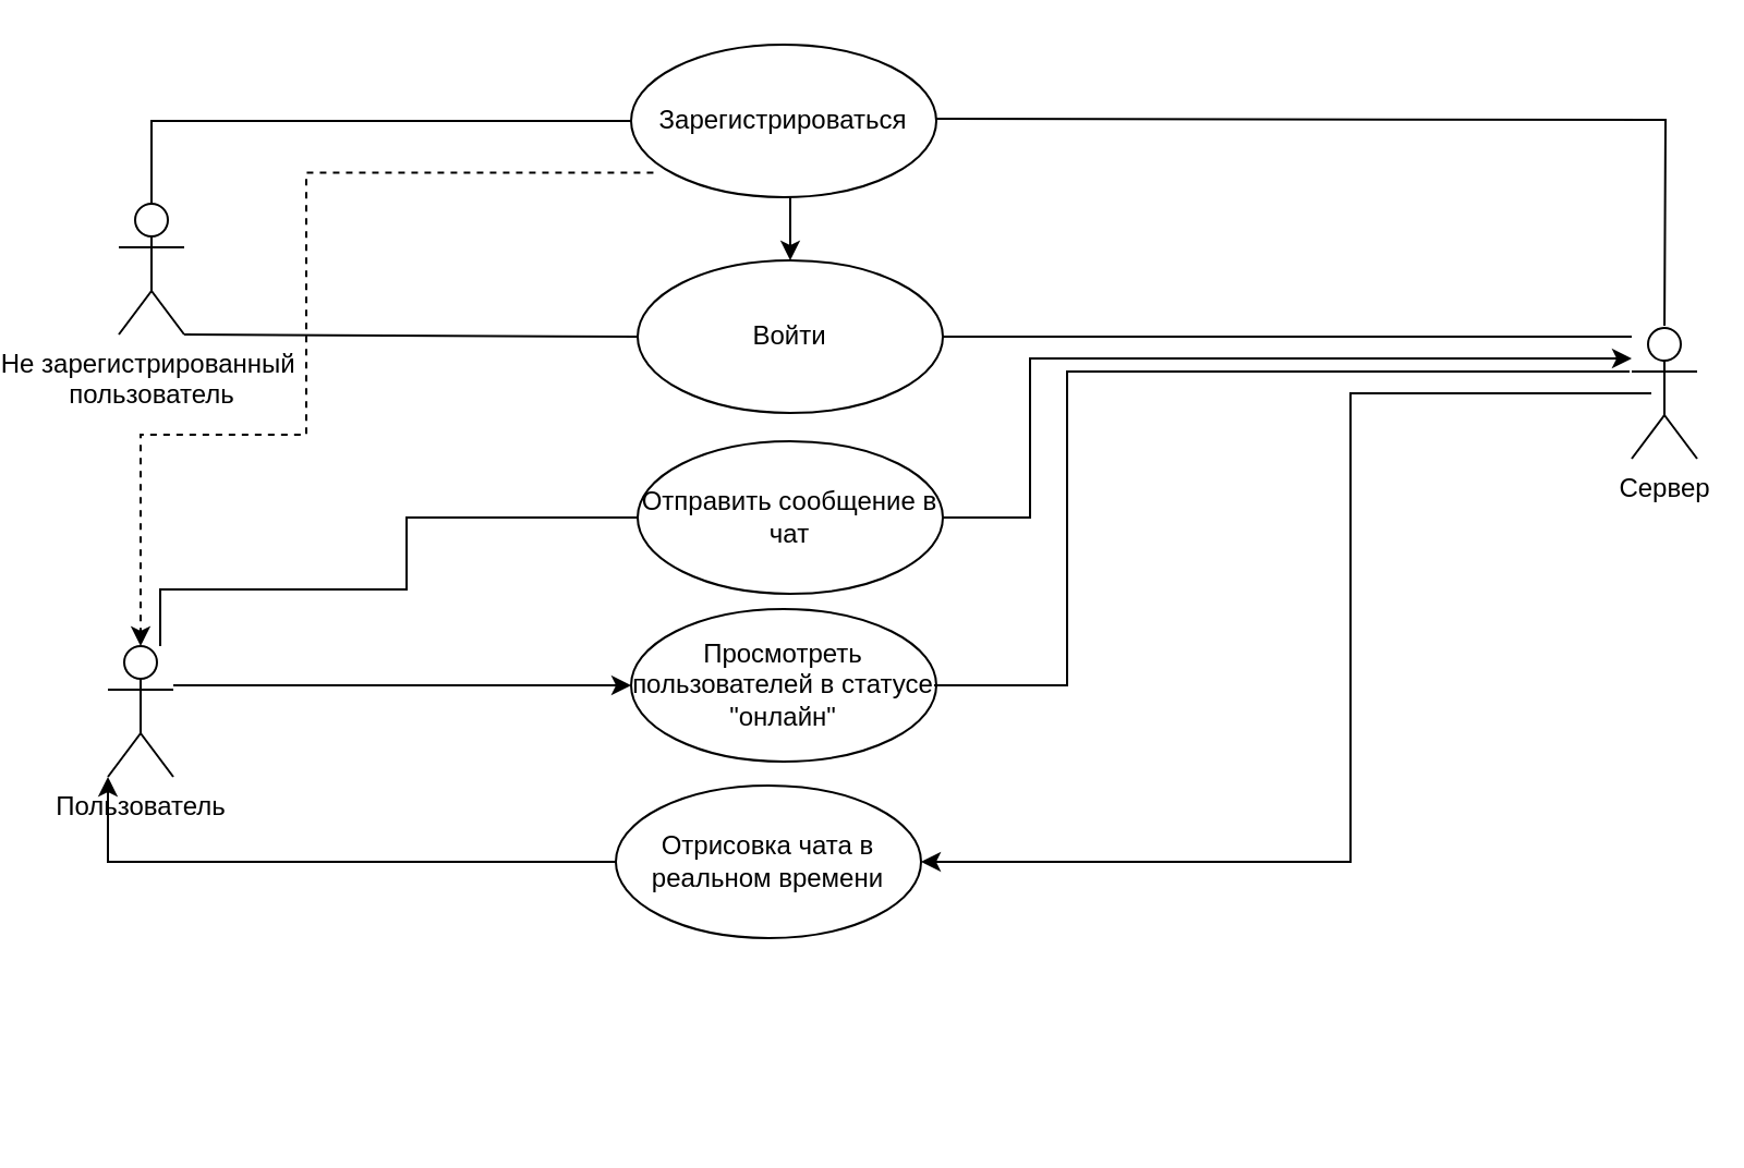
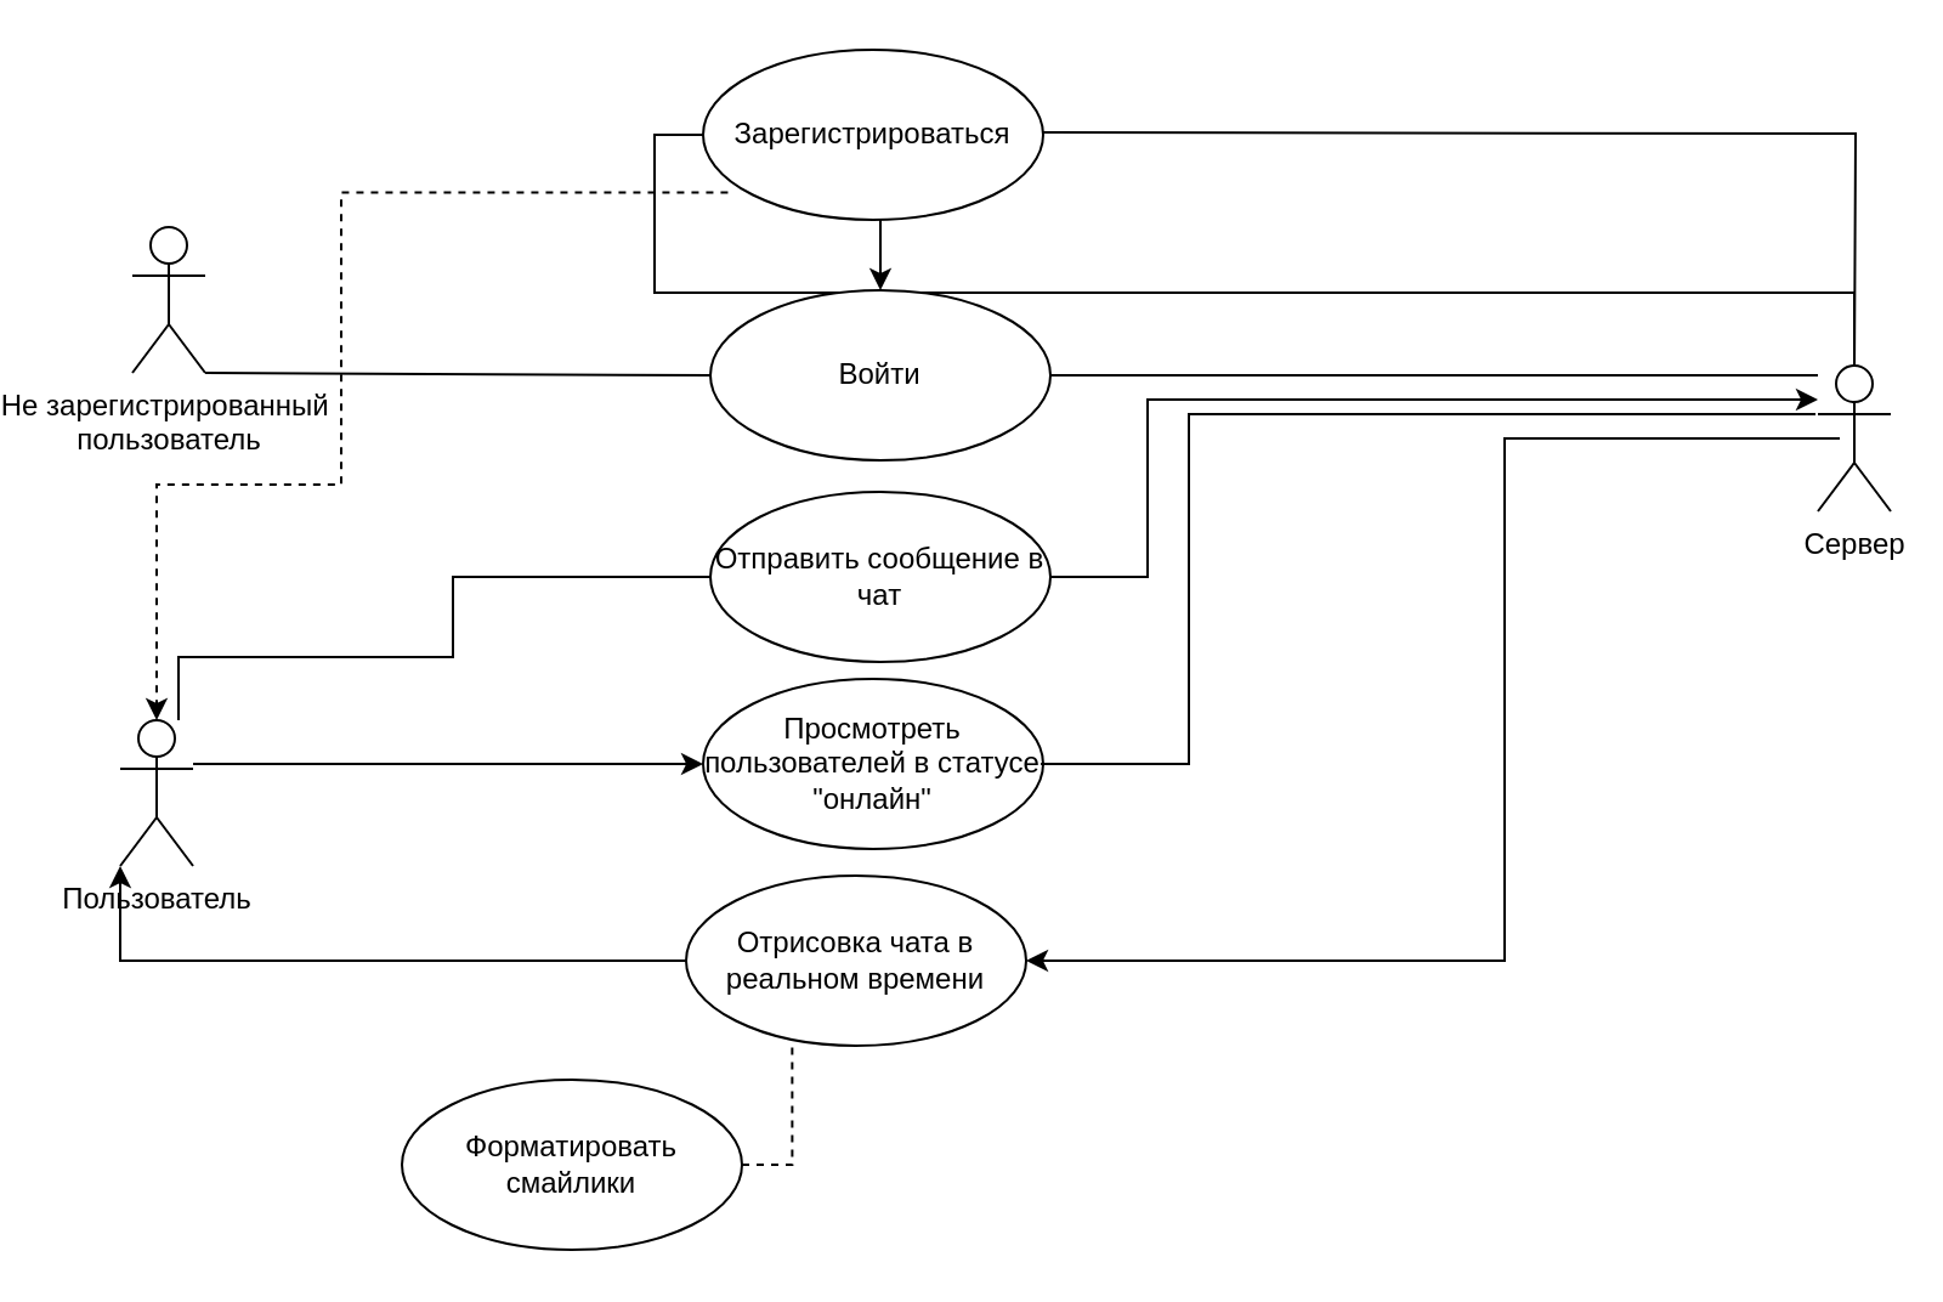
- <mxCell id="3" style="edgeStyle=orthogonalEdgeStyle;rounded=0;orthogonalLoop=1;jettySize=auto;html=1;exitX=0;exitY=0.5;exitDx=0;exitDy=0;endArrow=none;startFill=0;" edge="1" parent="1" source="6" target="2"><mxGeometry relative="1" as="geometry" /></mxCell>
+ <mxCell id="3" style="edgeStyle=orthogonalEdgeStyle;rounded=0;orthogonalLoop=1;jettySize=auto;html=1;exitX=0;exitY=0.5;exitDx=0;exitDy=0;endArrow=none;startFill=0;" edge="1" parent="1" source="6" target="7"><mxGeometry relative="1" as="geometry" /></mxCell>
+ <mxCell id="21" style="edgeStyle=orthogonalEdgeStyle;rounded=0;orthogonalLoop=1;jettySize=auto;html=1;entryX=0.312;entryY=0.981;entryDx=0;entryDy=0;entryPerimeter=0;endArrow=none;startFill=0;dashed=1;" edge="1" parent="1" source="18" target="19"><mxGeometry relative="1" as="geometry"><Array as="points"><mxPoint x="297" y="479" /></Array></mxGeometry></mxCell>
+ <mxCell id="18" value="Форматировать смайлики" style="ellipse;whiteSpace=wrap;html=1;" vertex="1" parent="1"><mxGeometry x="136" y="444" width="140" height="70" as="geometry" /></mxCell>
